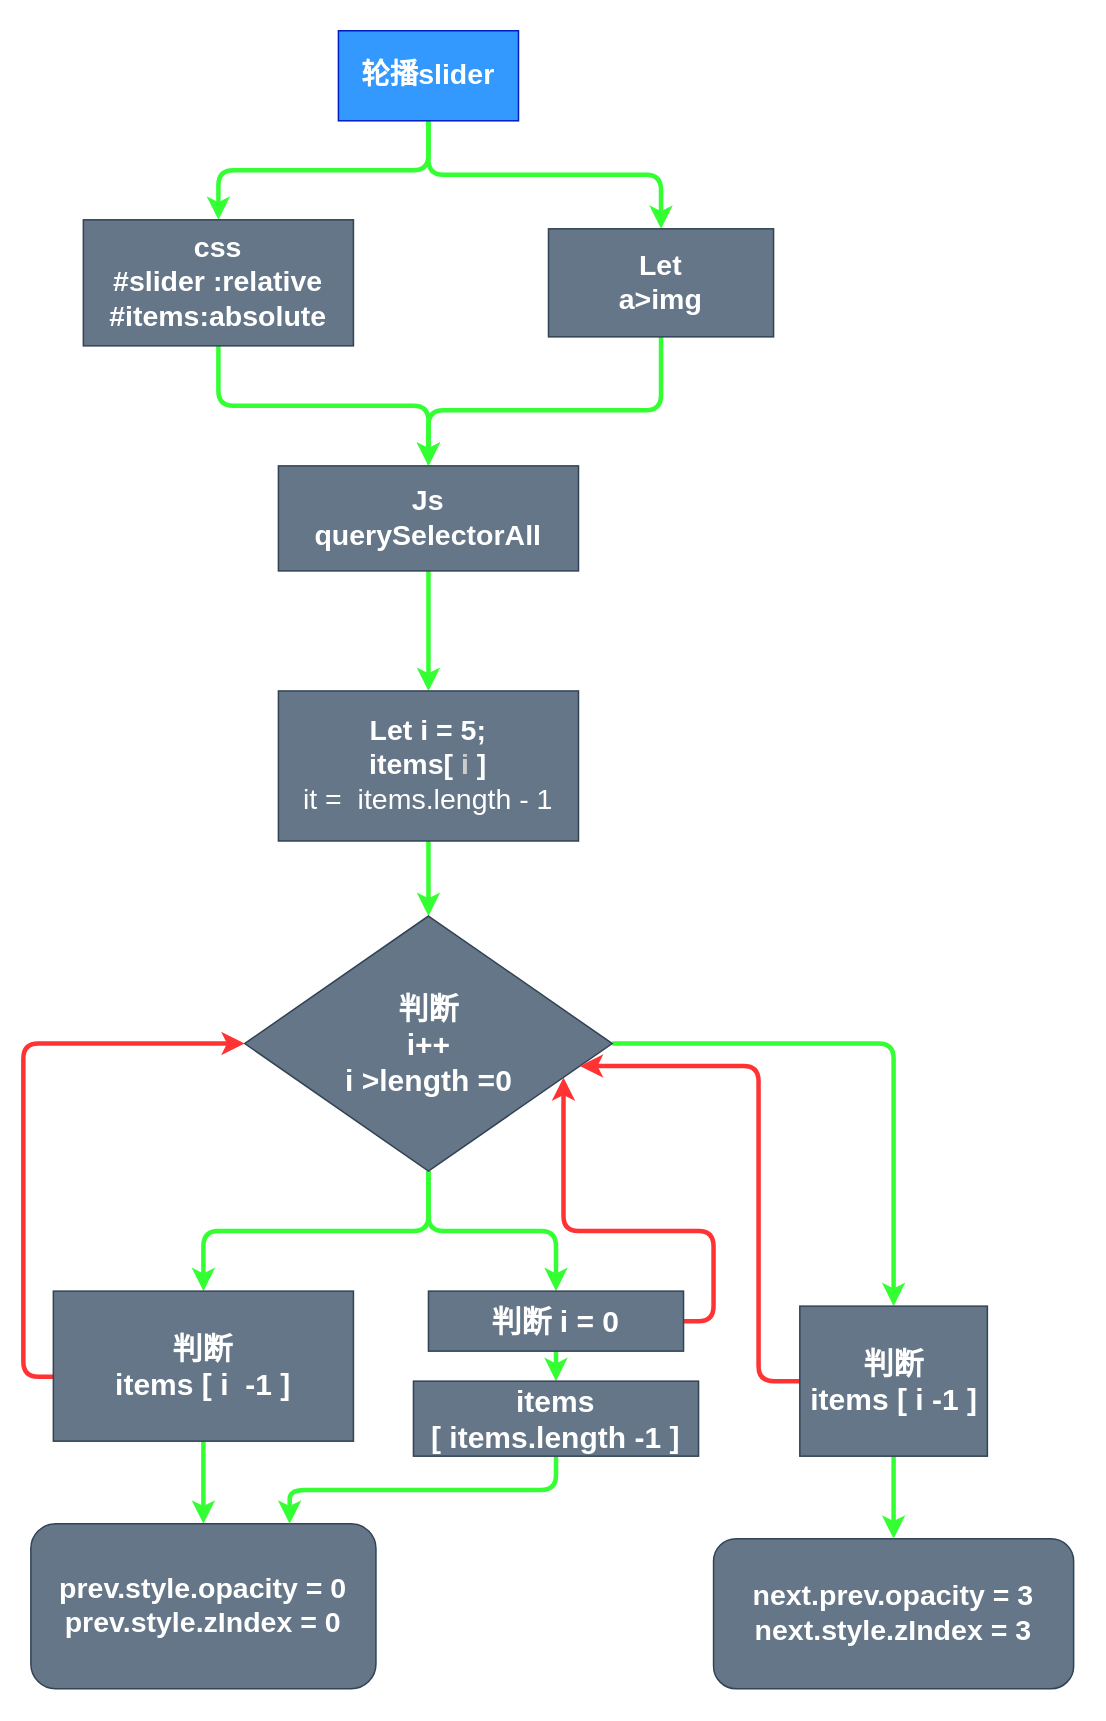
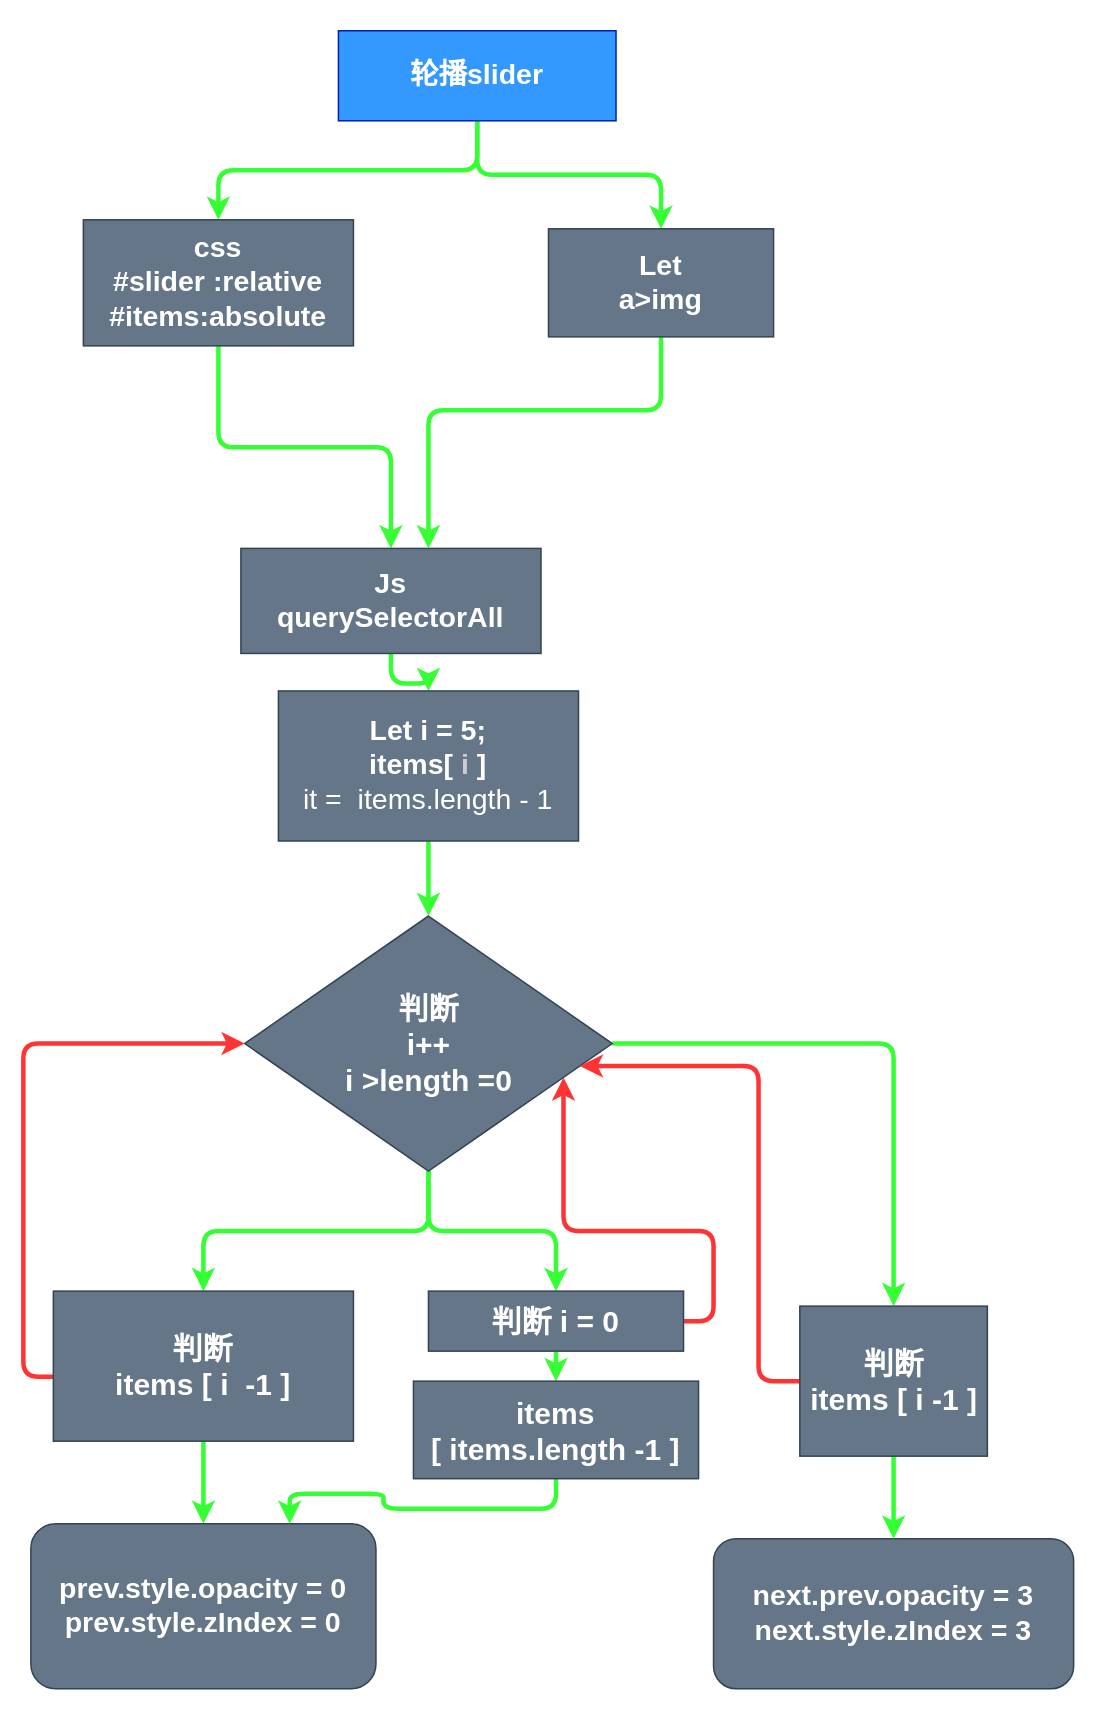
- <mxCell id="4" value="&lt;span style=&quot;font-size: 19px&quot;&gt;&lt;b&gt;轮播slider&lt;/b&gt;&lt;/span&gt;" style="rounded=0;whiteSpace=wrap;html=1;strokeColor=#001DBC;fillColor=#3399FF;fontColor=#ffffff;" parent="1" vertex="1"><mxGeometry x="225" y="20" width="120" height="60" as="geometry" /></mxCell>
+ <mxCell id="4" value="&lt;span style=&quot;font-size: 19px&quot;&gt;&lt;b&gt;轮播slider&lt;/b&gt;&lt;/span&gt;" style="rounded=0;whiteSpace=wrap;html=1;strokeColor=#001DBC;fillColor=#3399FF;fontColor=#ffffff;" parent="1" vertex="1"><mxGeometry x="225" y="20" width="185" height="60" as="geometry" /></mxCell>
- <mxCell id="10" value="&lt;span style=&quot;font-size: 19px&quot;&gt;&lt;b&gt;Js&lt;br&gt;querySelectorAll&lt;br&gt;&lt;/b&gt;&lt;/span&gt;" style="rounded=0;whiteSpace=wrap;html=1;strokeColor=#314354;fillColor=#647687;fontColor=#ffffff;" parent="1" vertex="1"><mxGeometry x="185" y="310" width="200" height="70" as="geometry" /></mxCell>
+ <mxCell id="10" value="&lt;span style=&quot;font-size: 19px&quot;&gt;&lt;b&gt;Js&lt;br&gt;querySelectorAll&lt;br&gt;&lt;/b&gt;&lt;/span&gt;" style="rounded=0;whiteSpace=wrap;html=1;strokeColor=#314354;fillColor=#647687;fontColor=#ffffff;" parent="1" vertex="1"><mxGeometry x="160" y="365" width="200" height="70" as="geometry" /></mxCell>
- <mxCell id="26" value="&lt;span style=&quot;font-size: 20px&quot;&gt;items&lt;br&gt;[ items.length -1 ]&lt;/span&gt;" style="rounded=0;whiteSpace=wrap;html=1;strokeColor=#314354;fillColor=#647687;fontColor=#ffffff;fontSize=20;fontStyle=1" parent="1" vertex="1"><mxGeometry x="275" y="920" width="190" height="50" as="geometry" /></mxCell>
+ <mxCell id="26" value="&lt;span style=&quot;font-size: 20px&quot;&gt;items&lt;br&gt;[ items.length -1 ]&lt;/span&gt;" style="rounded=0;whiteSpace=wrap;html=1;strokeColor=#314354;fillColor=#647687;fontColor=#ffffff;fontSize=20;fontStyle=1" parent="1" vertex="1"><mxGeometry x="275" y="920" width="190" height="65" as="geometry" /></mxCell>
